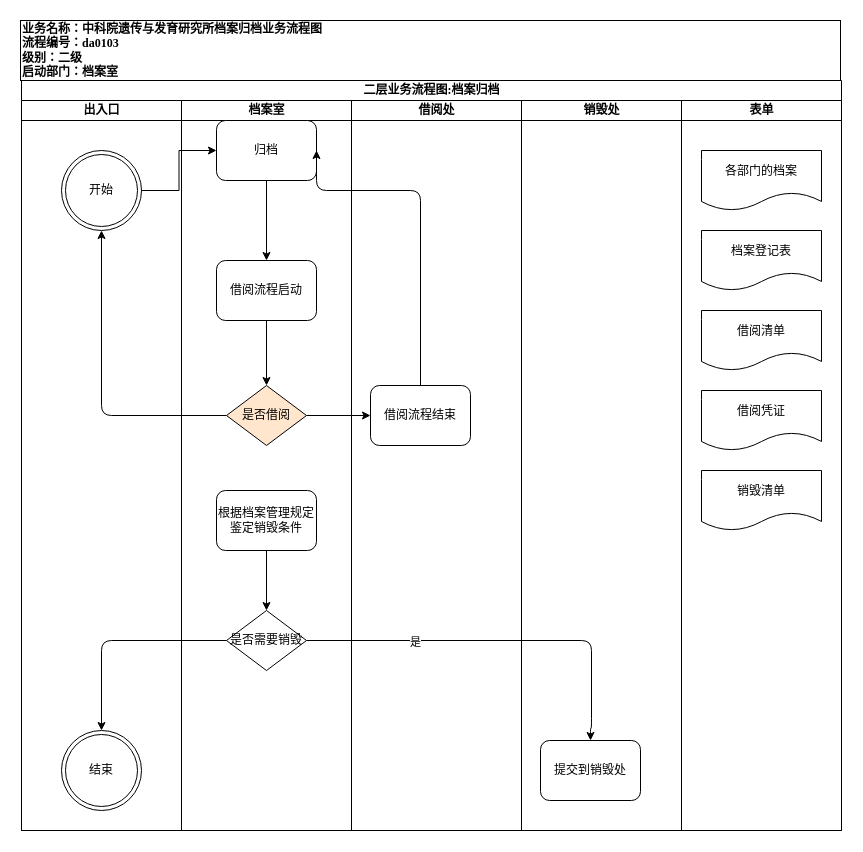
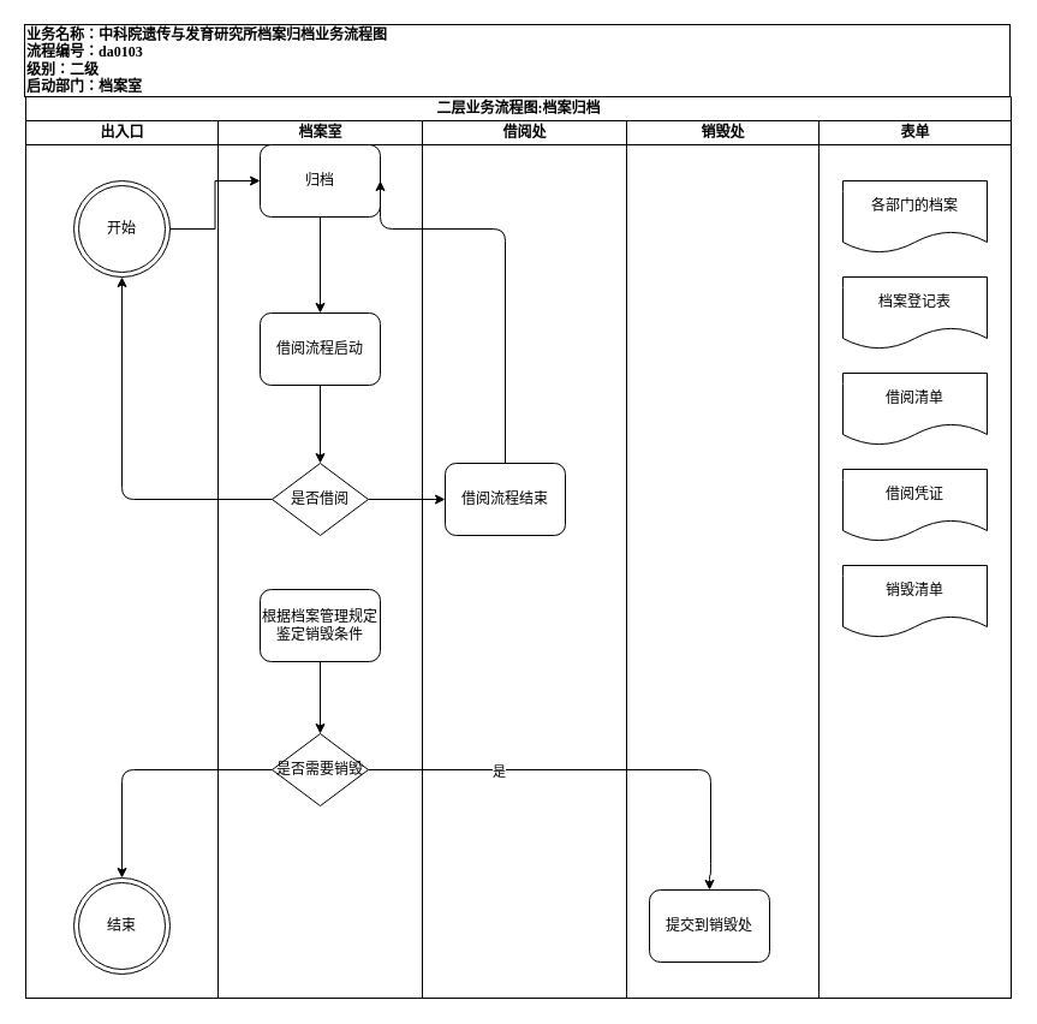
- <mxCell id="10" value="是否借阅" style="rhombus;whiteSpace=wrap;html=1;rounded=0;shadow=0;labelBackgroundColor=none;strokeWidth=1;fontFamily=Verdana;fontSize=12;align=center;verticalAlign=middle;fillColor=#ffe6cc;" parent="6" vertex="1"><mxGeometry x="45" y="285" width="80" height="60" as="geometry" /></mxCell>
+ <mxCell id="10" value="是否借阅" style="rhombus;whiteSpace=wrap;html=1;rounded=0;shadow=0;labelBackgroundColor=none;strokeWidth=1;fontFamily=Verdana;fontSize=12;align=center;verticalAlign=middle;" parent="6" vertex="1"><mxGeometry x="45" y="285" width="80" height="60" as="geometry" /></mxCell>
